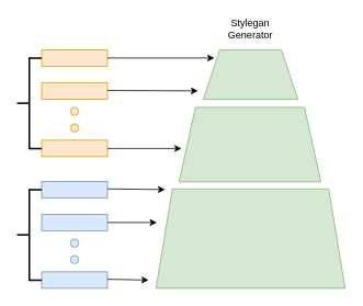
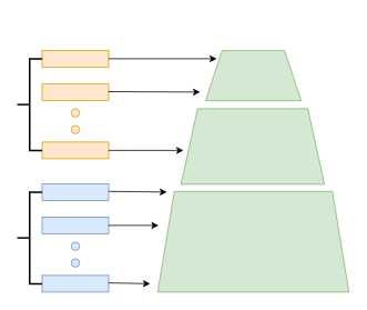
- <mxCell id="24" value="Stylegan&lt;br&gt;Generator" style="text;html=1;strokeColor=none;fillColor=none;align=center;verticalAlign=middle;whiteSpace=wrap;rounded=0;strokeWidth=2;" vertex="1" parent="1"><mxGeometry x="274" y="20" width="60" height="30" as="geometry" /></mxCell>
